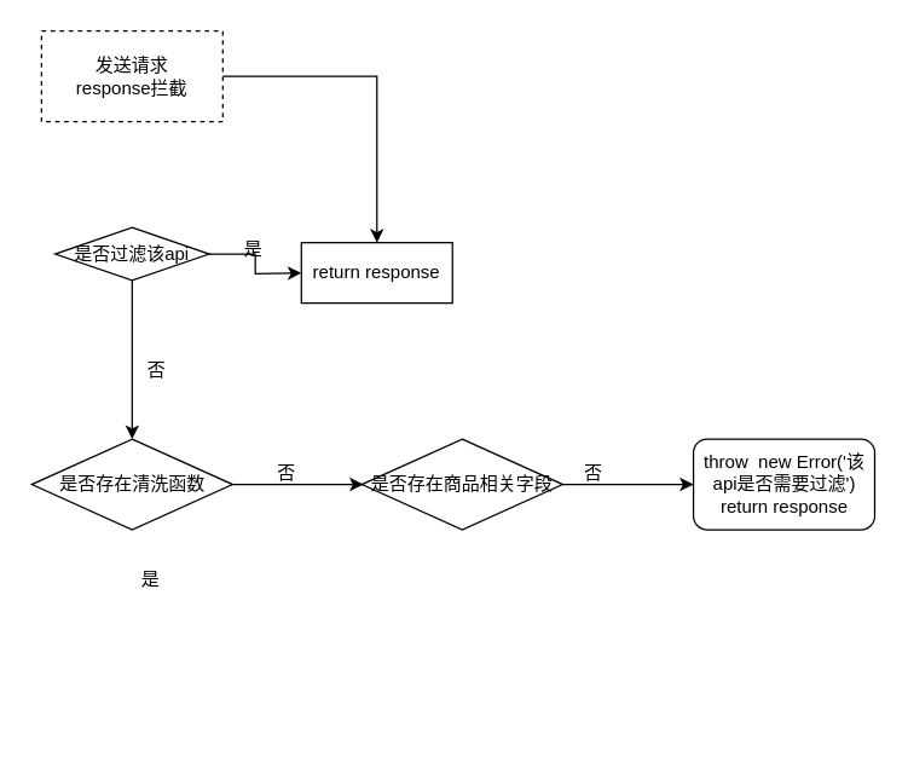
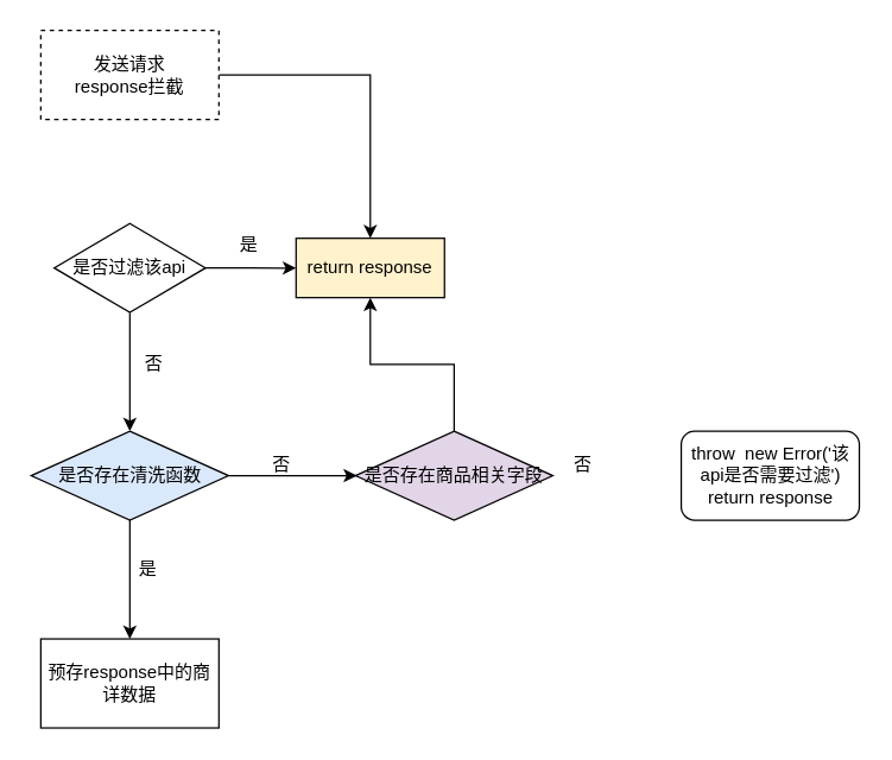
- <mxCell id="6" value="是否过滤该api" style="rhombus;whiteSpace=wrap;html=1;rounded=0;" vertex="1" parent="1"><mxGeometry x="36" y="150" width="102" height="35" as="geometry" /></mxCell>
+ <mxCell id="6" value="是否过滤该api" style="rhombus;whiteSpace=wrap;html=1;rounded=0;" vertex="1" parent="1"><mxGeometry x="36" y="150" width="102" height="60" as="geometry" /></mxCell>
- <mxCell id="8" value="return response" style="whiteSpace=wrap;html=1;" vertex="1" parent="1"><mxGeometry x="199" y="160" width="100" height="40" as="geometry" /></mxCell>
+ <mxCell id="8" value="return response" style="whiteSpace=wrap;html=1;fillColor=#fff2cc;" vertex="1" parent="1"><mxGeometry x="199" y="160" width="100" height="40" as="geometry" /></mxCell>
- <mxCell id="12" value="是否存在清洗函数" style="rhombus;whiteSpace=wrap;html=1;rounded=0;" vertex="1" parent="1"><mxGeometry x="20.5" y="290" width="133" height="60" as="geometry" /></mxCell>
+ <mxCell id="12" value="是否存在清洗函数" style="rhombus;whiteSpace=wrap;html=1;rounded=0;fillColor=#dae8fc;" vertex="1" parent="1"><mxGeometry x="20.5" y="290" width="133" height="60" as="geometry" /></mxCell>
- <mxCell id="17" value="是否存在商品相关字段" style="rhombus;whiteSpace=wrap;html=1;rounded=0;" vertex="1" parent="1"><mxGeometry x="239" y="290" width="133" height="60" as="geometry" /></mxCell>
+ <mxCell id="17" value="是否存在商品相关字段" style="rhombus;whiteSpace=wrap;html=1;rounded=0;fillColor=#e1d5e7;" vertex="1" parent="1"><mxGeometry x="239" y="290" width="133" height="60" as="geometry" /></mxCell>
- <mxCell id="16" value="" style="edgeStyle=orthogonalEdgeStyle;rounded=0;orthogonalLoop=1;jettySize=auto;html=1;" edge="1" parent="1" source="17" target="18"><mxGeometry relative="1" as="geometry" /></mxCell>
+ <mxCell id="16" value="" style="edgeStyle=orthogonalEdgeStyle;rounded=0;orthogonalLoop=1;jettySize=auto;html=1;" edge="1" parent="1" source="17" target="8"><mxGeometry relative="1" as="geometry" /></mxCell>
+ <mxCell id="10" value="" style="edgeStyle=orthogonalEdgeStyle;rounded=0;orthogonalLoop=1;jettySize=auto;html=1;" edge="1" parent="1" source="12" target="13"><mxGeometry relative="1" as="geometry" /></mxCell>
+ <mxCell id="13" value="预存response中的商详数据" style="whiteSpace=wrap;html=1;rounded=0;" vertex="1" parent="1"><mxGeometry x="27" y="430" width="120" height="60" as="geometry" /></mxCell>
